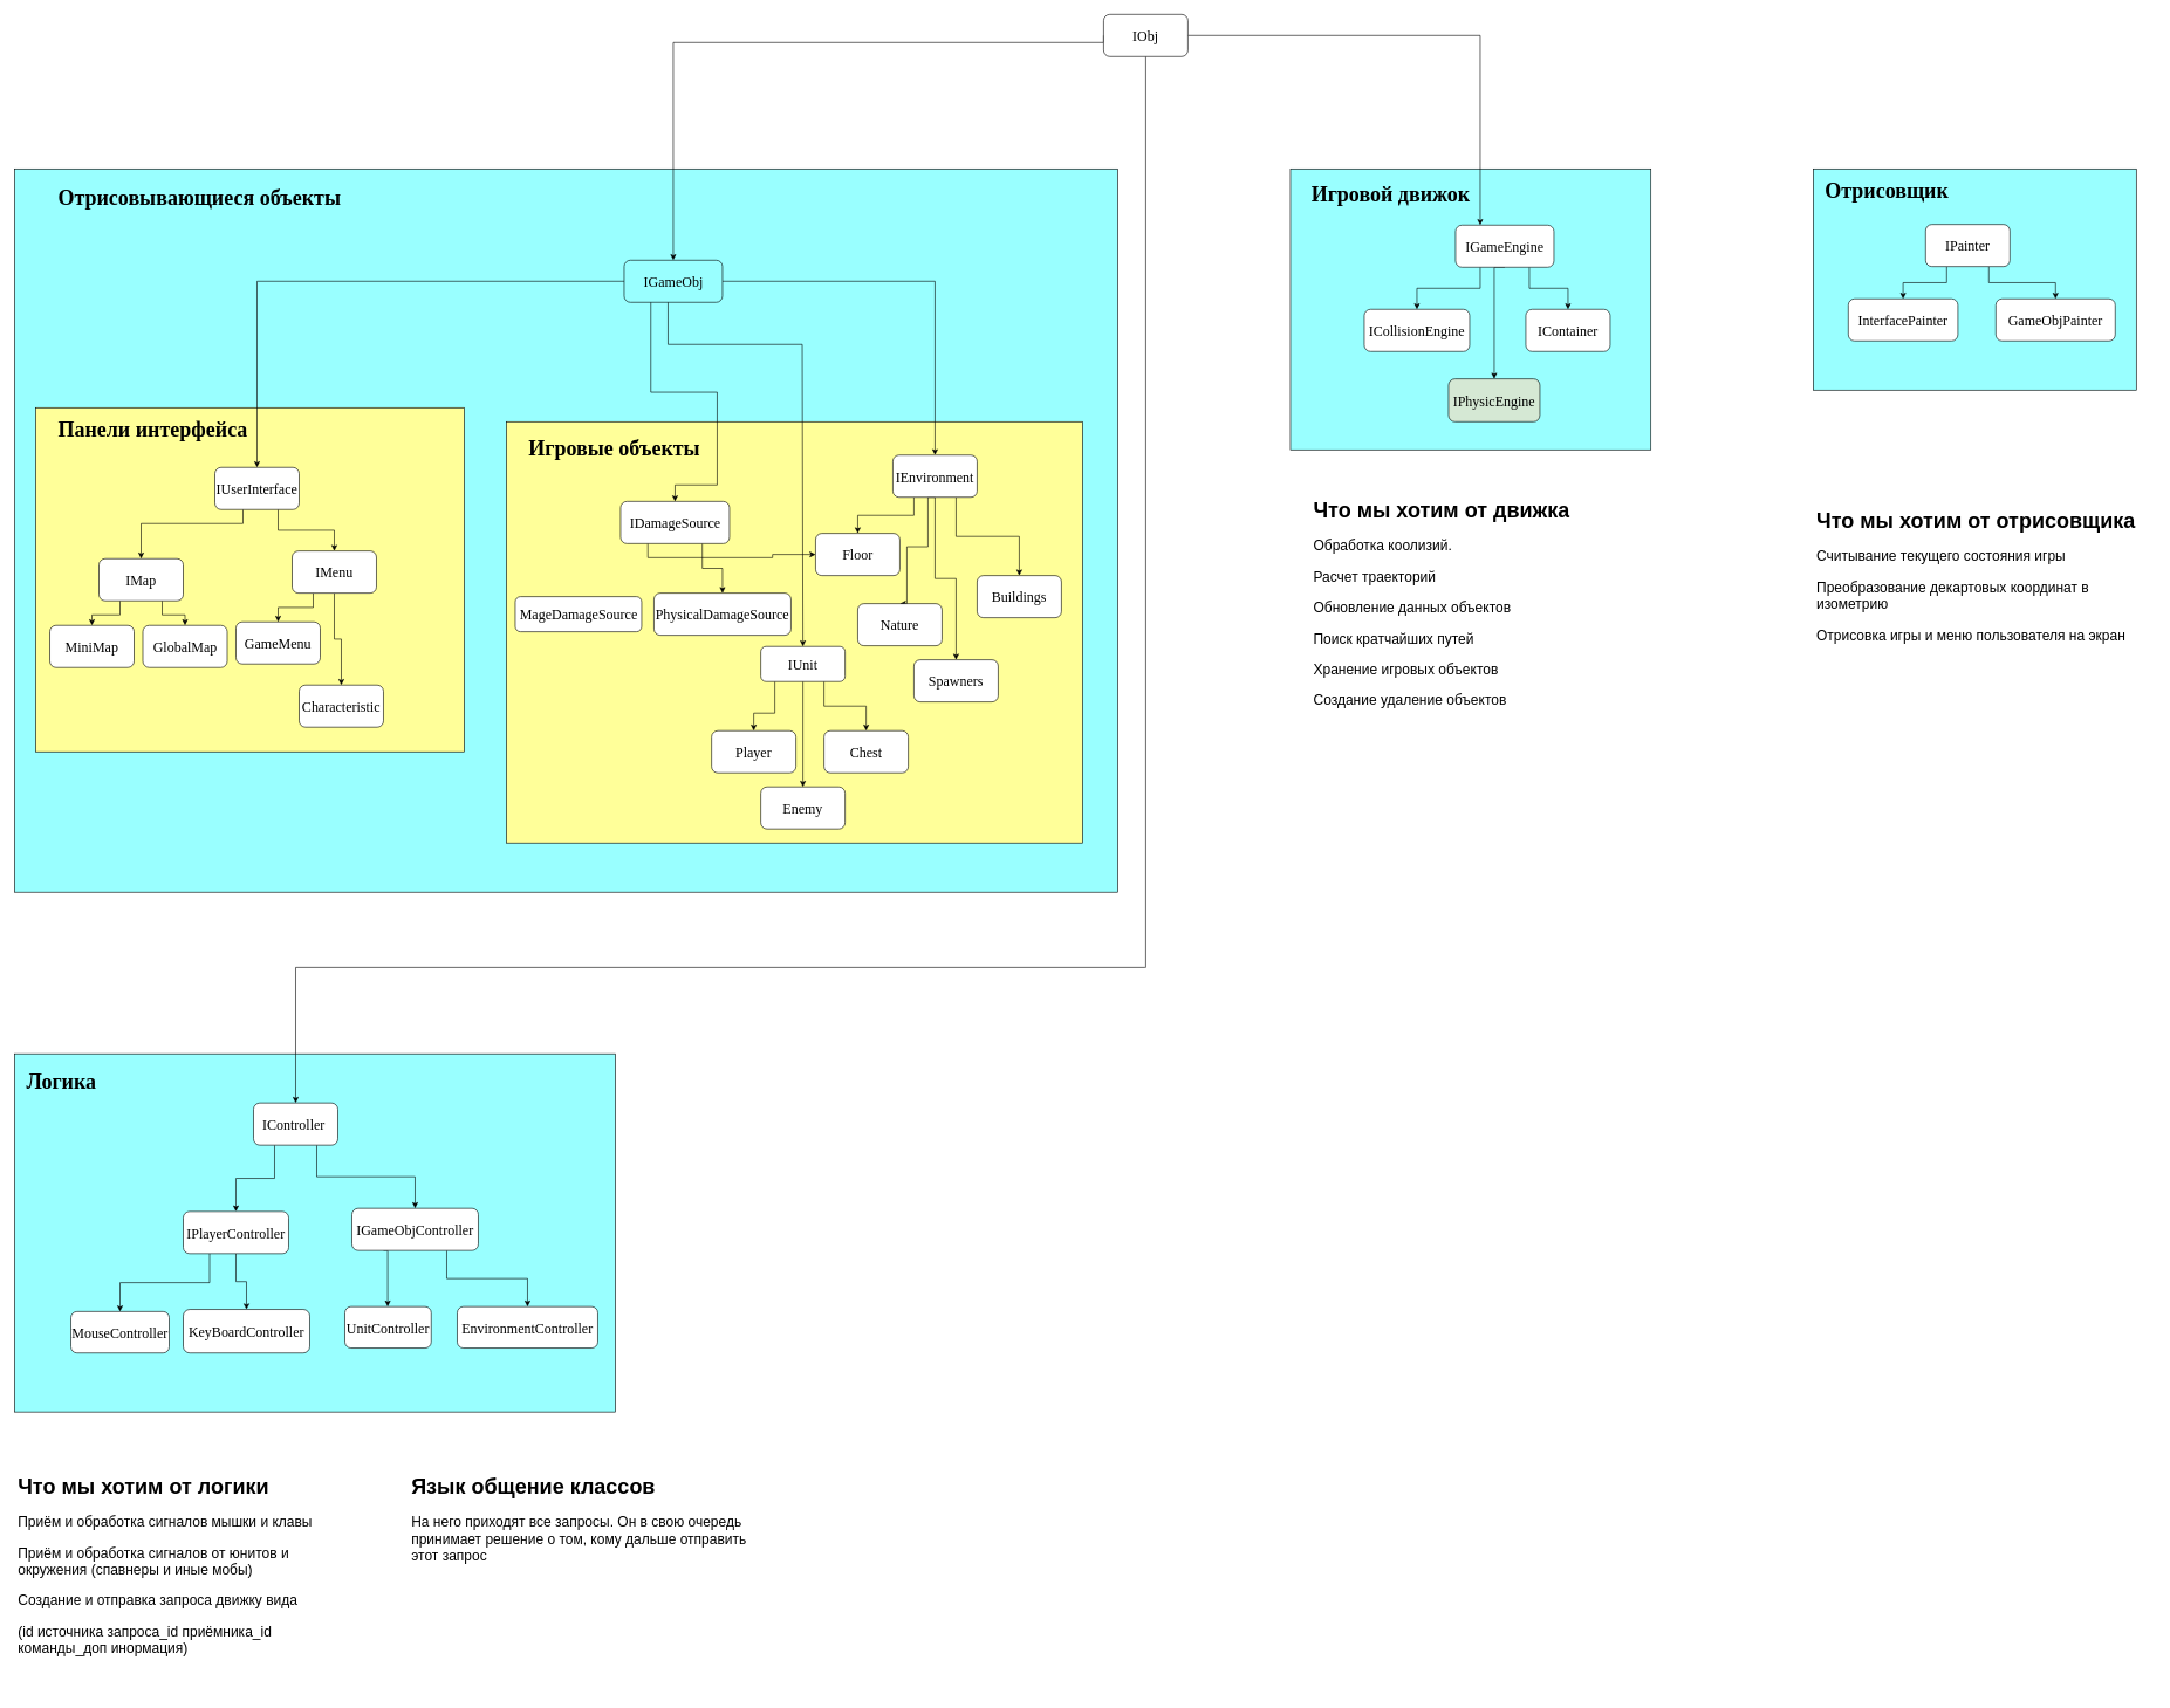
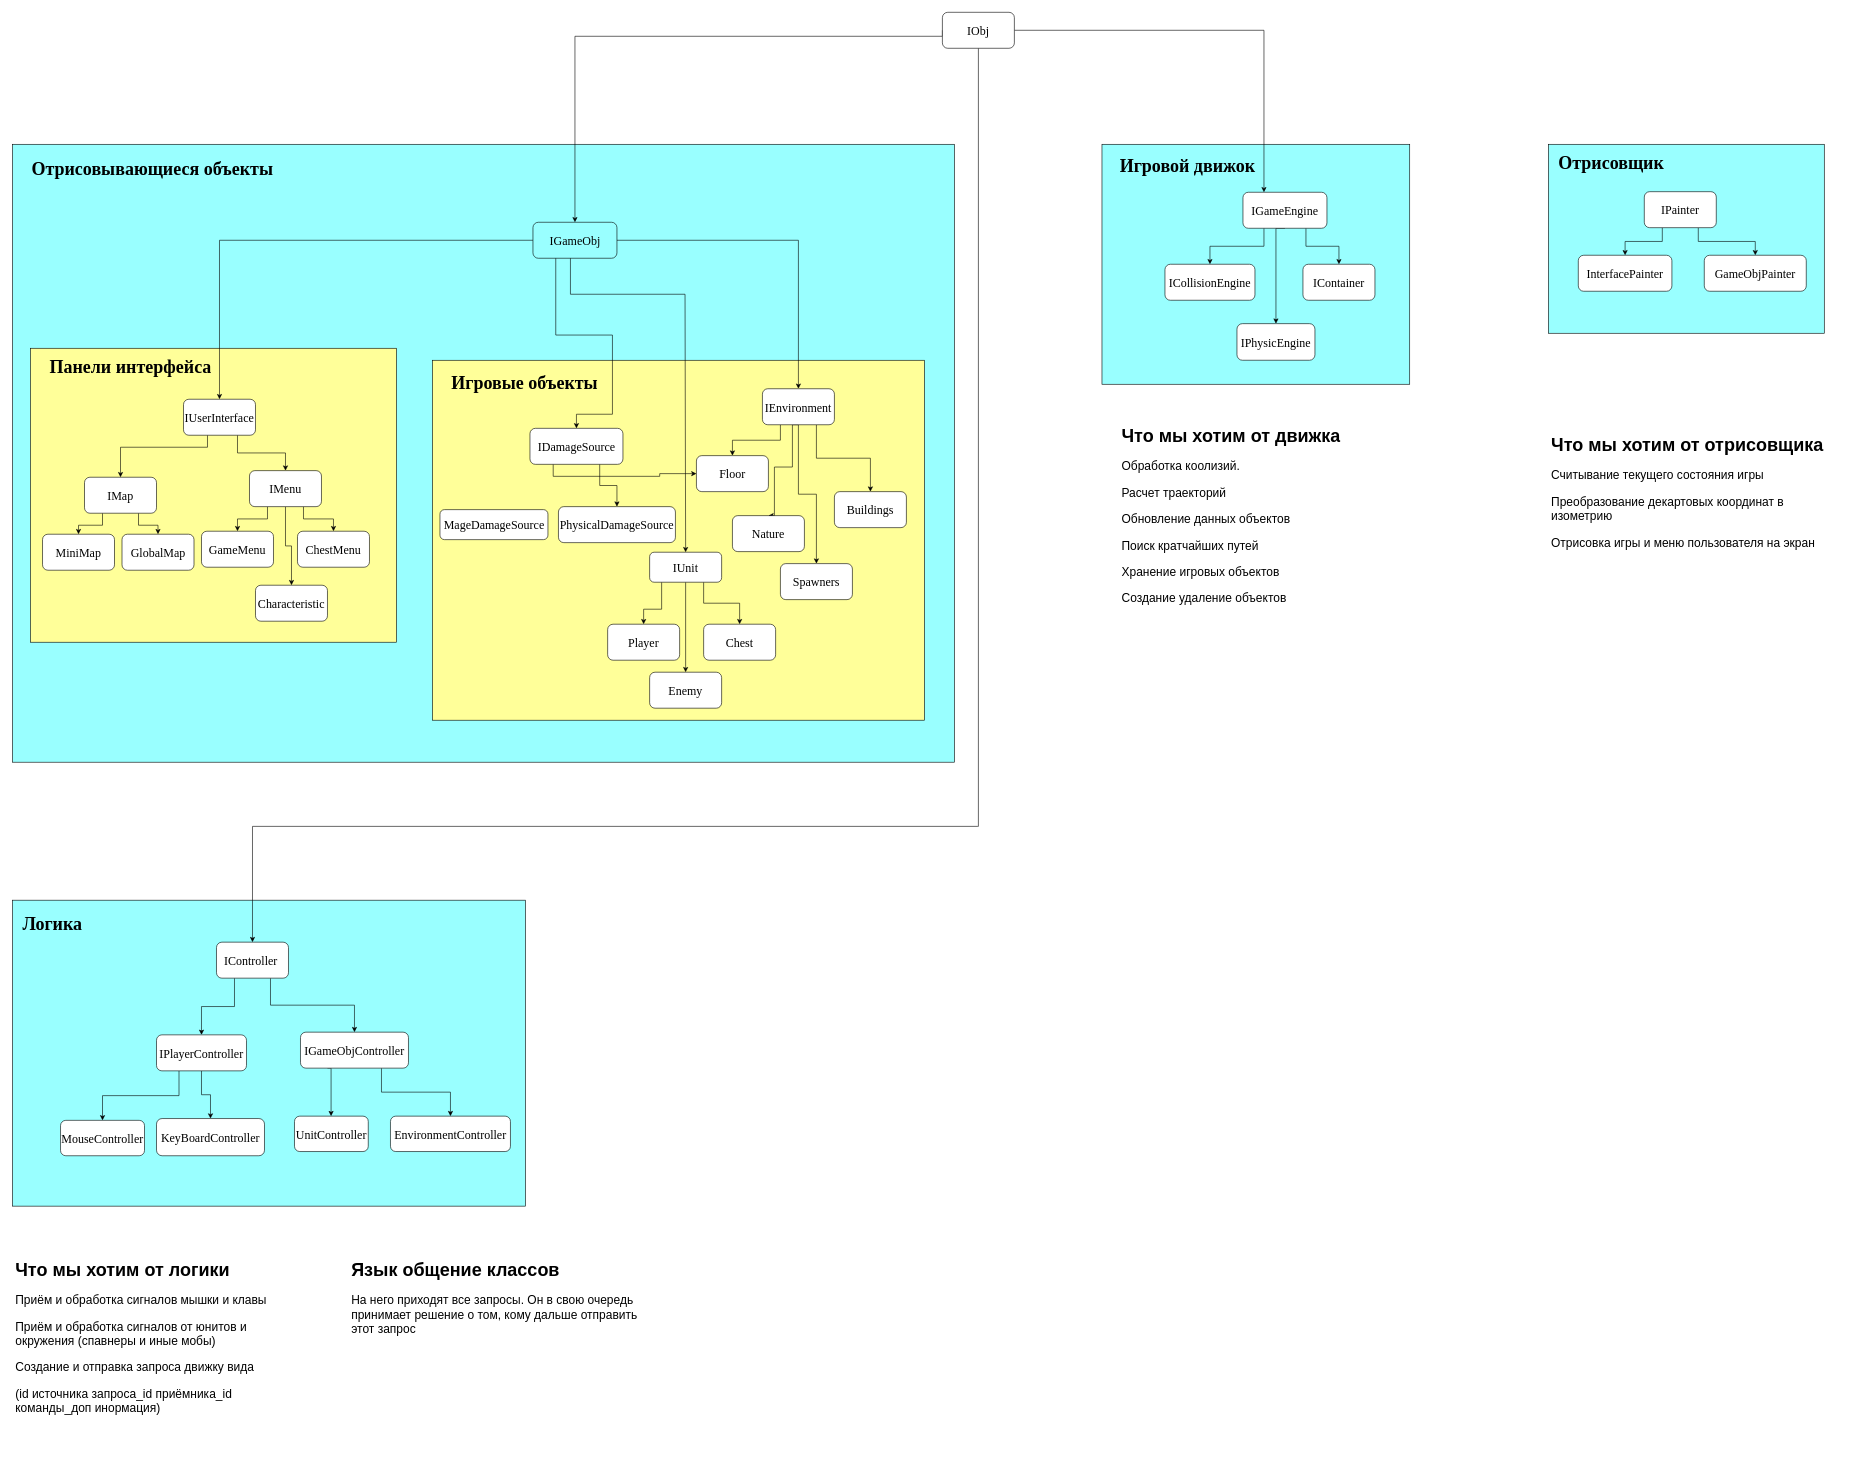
- <mxCell id="74" value="&lt;span style=&quot;font-size: 30px&quot;&gt;&lt;b&gt;Отрисовывающиеся объекты&lt;/b&gt;&lt;/span&gt;" style="text;html=1;resizable=0;points=[];autosize=1;align=left;verticalAlign=top;spacingTop=-4;fontSize=20;fontFamily=Times New Roman;fontColor=#000000;" parent="1" vertex="1"><mxGeometry x="80" y="260" width="420" height="30" as="geometry" /></mxCell>
+ <mxCell id="74" value="&lt;span style=&quot;font-size: 30px&quot;&gt;&lt;b&gt;Отрисовывающиеся объекты&lt;/b&gt;&lt;/span&gt;" style="text;html=1;resizable=0;points=[];autosize=1;align=left;verticalAlign=top;spacingTop=-4;fontSize=20;fontFamily=Times New Roman;fontColor=#000000;" parent="1" vertex="1"><mxGeometry x="50" y="260" width="420" height="30" as="geometry" /></mxCell>
- <mxCell id="69" value="IPhysicEngine" style="rounded=1;whiteSpace=wrap;html=1;fontFamily=Times New Roman;fontSize=20;fillColor=#d5e8d4;" parent="1" vertex="1"><mxGeometry x="2061" y="539" width="130" height="61" as="geometry" /></mxCell>
+ <mxCell id="69" value="IPhysicEngine" style="rounded=1;whiteSpace=wrap;html=1;fontFamily=Times New Roman;fontSize=20;" parent="1" vertex="1"><mxGeometry x="2061" y="539" width="130" height="61" as="geometry" /></mxCell>
+ <mxCell id="29" style="edgeStyle=orthogonalEdgeStyle;rounded=0;orthogonalLoop=1;jettySize=auto;html=1;exitX=0.75;exitY=1;exitDx=0;exitDy=0;fontFamily=Times New Roman;fontSize=20;fontColor=#000000;" parent="1" source="32" target="79" edge="1"><mxGeometry relative="1" as="geometry" /></mxCell>
+ <mxCell id="79" value="ChestMenu" style="rounded=1;whiteSpace=wrap;html=1;glass=0;fillColor=#ffffff;fontFamily=Times New Roman;fontSize=20;fontColor=#000000;" parent="1" vertex="1"><mxGeometry x="495" y="885" width="120" height="60" as="geometry" /></mxCell>
